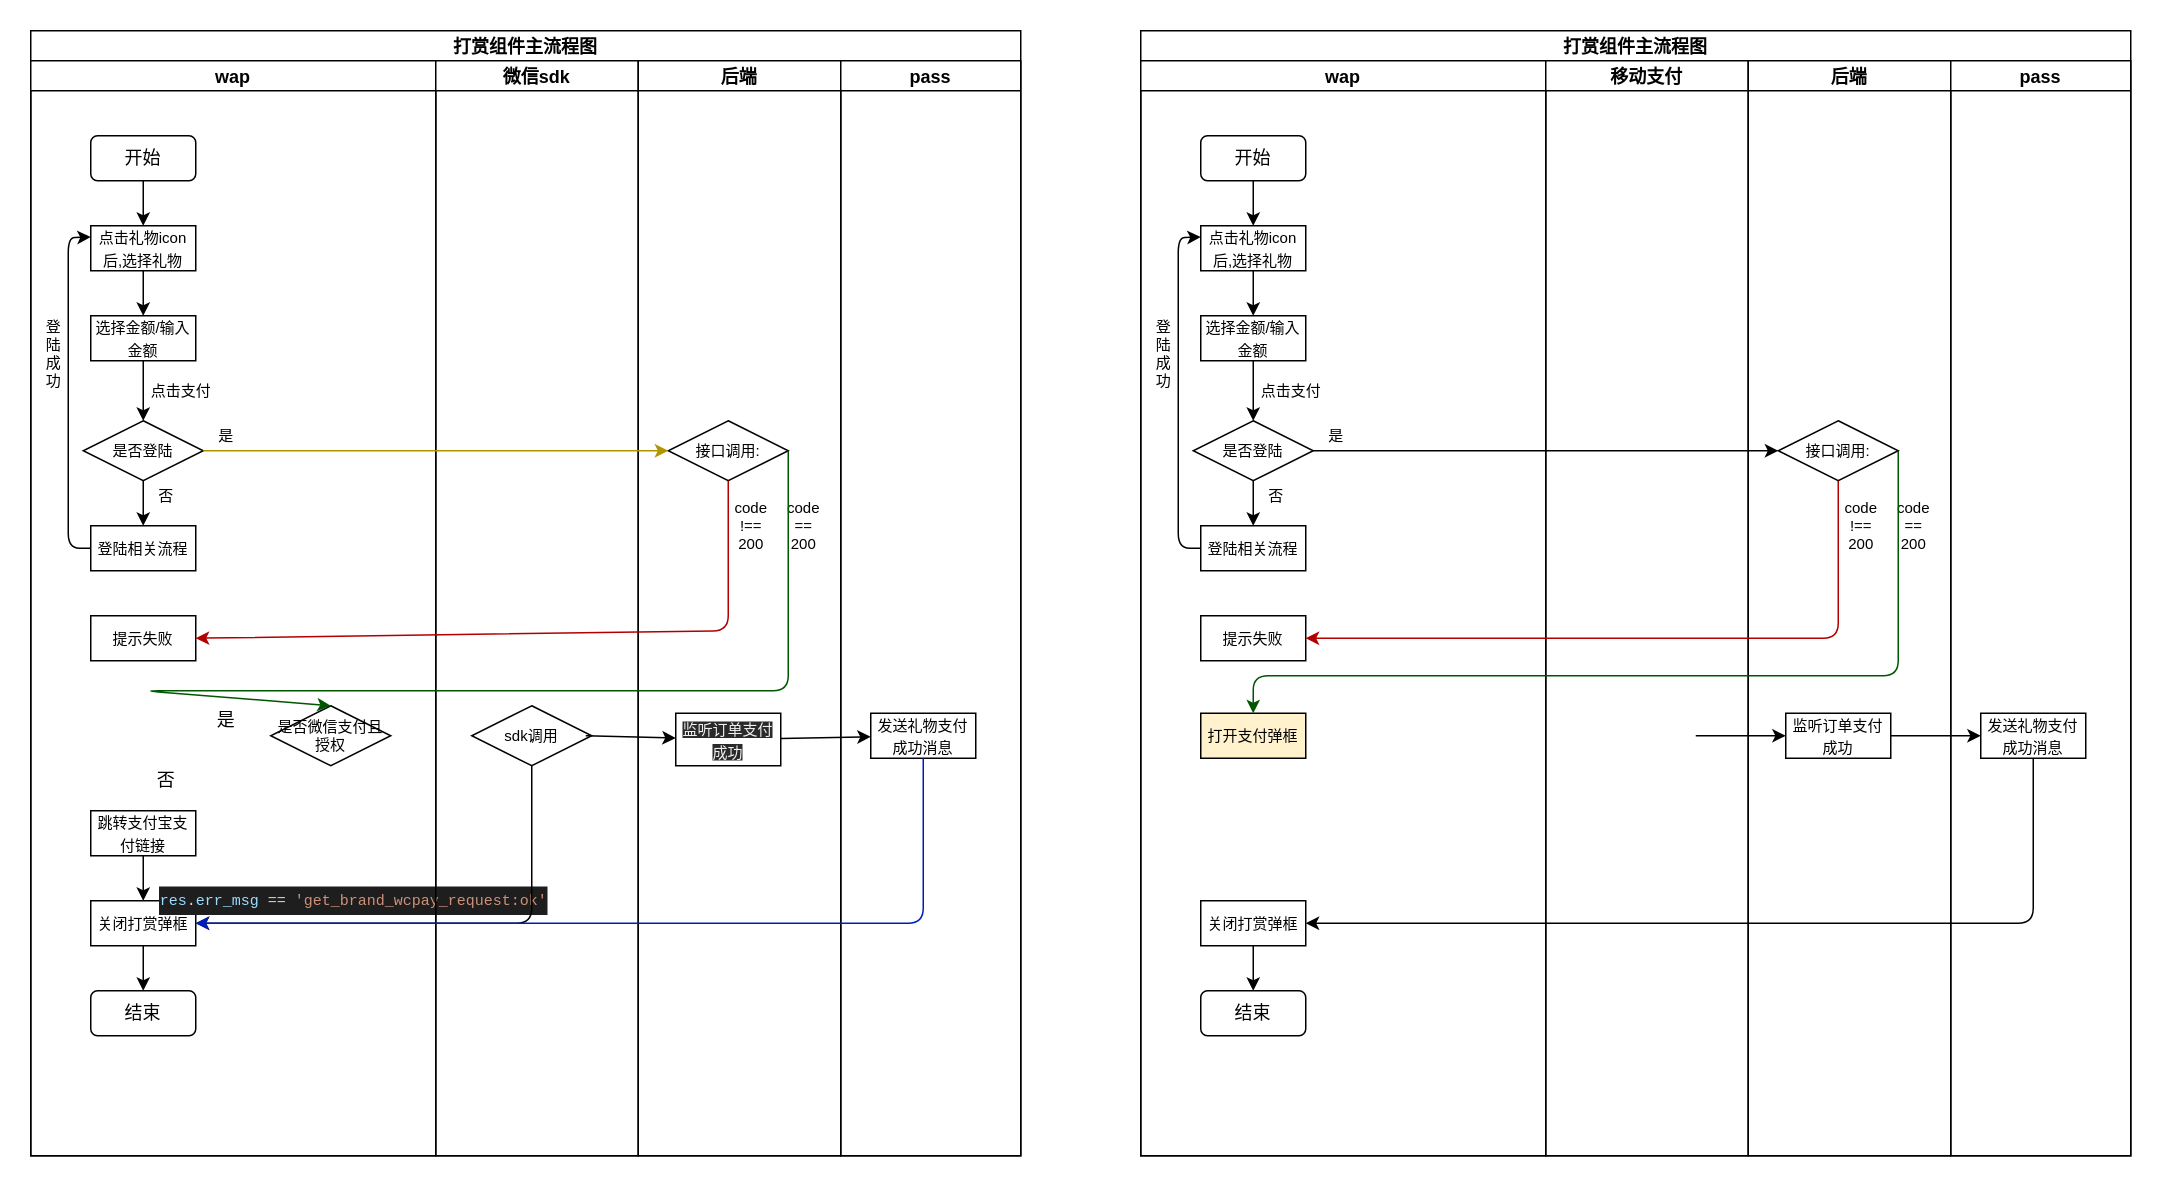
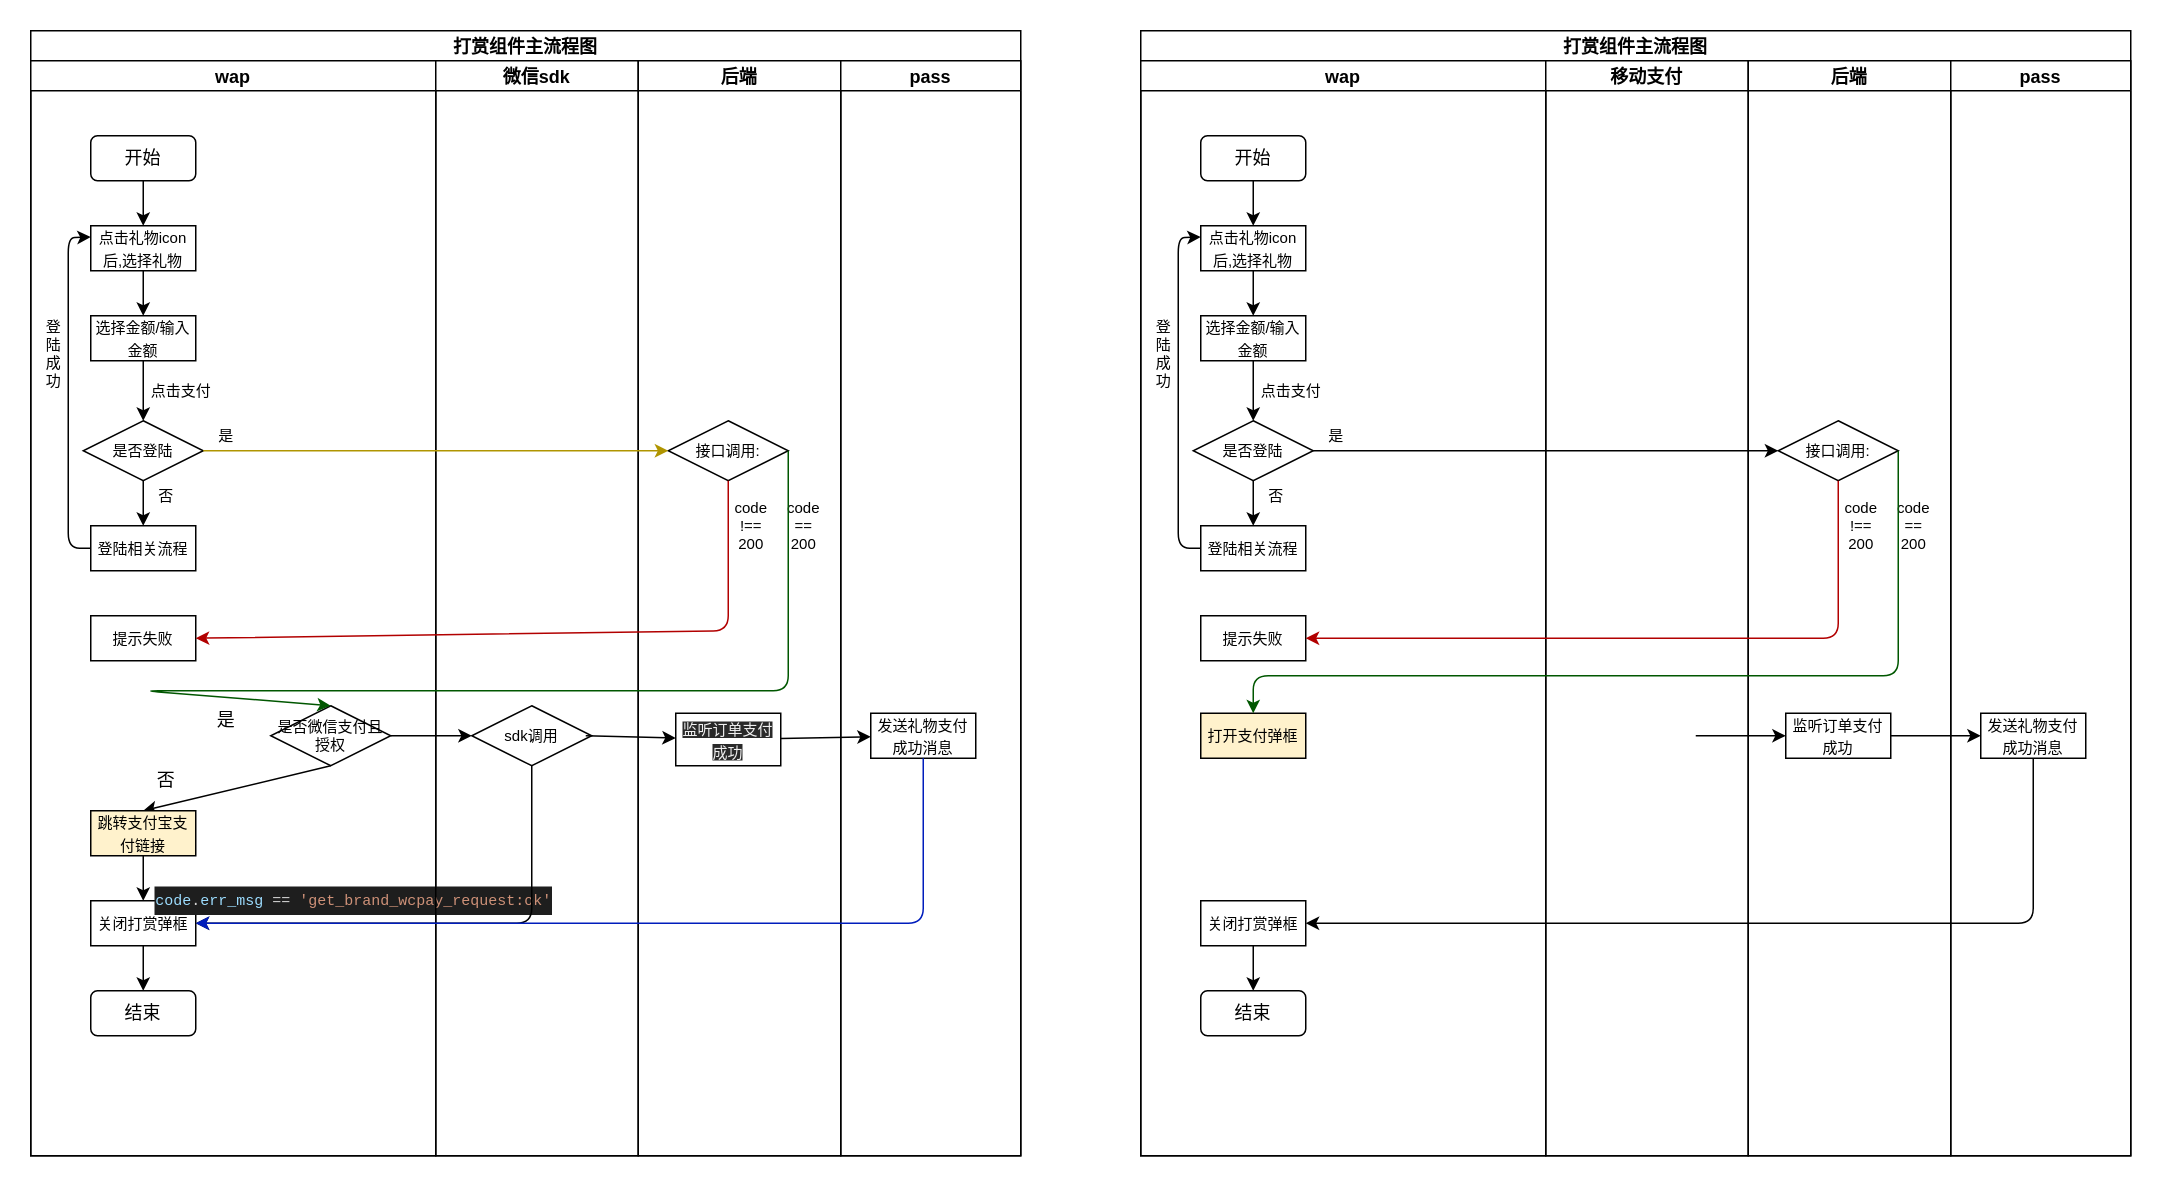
+ <mxCell id="39" value="" style="edgeStyle=none;html=1;entryX=0;entryY=0.5;entryDx=0;entryDy=0;" edge="1" parent="2" source="19" target="28"><mxGeometry relative="1" as="geometry"><mxPoint x="195" y="470" as="targetPoint" /></mxGeometry></mxCell>
+ <mxCell id="18" style="edgeStyle=none;html=1;exitX=0.5;exitY=1;exitDx=0;exitDy=0;entryX=0.5;entryY=0;entryDx=0;entryDy=0;" edge="1" parent="3" source="19" target="24"><mxGeometry relative="1" as="geometry" /></mxCell>
- <mxCell id="24" value="&lt;span style=&quot;font-size: 10px&quot;&gt;跳转支付宝支付链接&lt;/span&gt;" style="rounded=0;whiteSpace=wrap;html=1;" vertex="1" parent="3"><mxGeometry x="40" y="500" width="70" height="30" as="geometry" /></mxCell>
+ <mxCell id="24" value="&lt;span style=&quot;font-size: 10px&quot;&gt;跳转支付宝支付链接&lt;/span&gt;" style="rounded=0;whiteSpace=wrap;html=1;fillColor=#fff2cc;" vertex="1" parent="3"><mxGeometry x="40" y="500" width="70" height="30" as="geometry" /></mxCell>
- <mxCell id="26" value="&lt;div style=&quot;color: rgb(212 , 212 , 212) ; background-color: rgb(30 , 30 , 30) ; font-family: &amp;#34;consolas&amp;#34; , &amp;#34;courier new&amp;#34; , monospace ; line-height: 19px&quot;&gt;&lt;font style=&quot;font-size: 10px&quot;&gt;&lt;span style=&quot;color: rgb(156 , 220 , 254)&quot;&gt;res&lt;/span&gt;.&lt;span style=&quot;color: rgb(156 , 220 , 254)&quot;&gt;err_msg&lt;/span&gt; == &lt;span style=&quot;color: rgb(206 , 145 , 120)&quot;&gt;'get_brand_wcpay_request:ok'&lt;/span&gt;&lt;/font&gt;&lt;/div&gt;" style="text;html=1;align=center;verticalAlign=middle;resizable=0;points=[];autosize=1;strokeColor=none;fillColor=none;" vertex="1" parent="3"><mxGeometry x="90" y="545" width="250" height="30" as="geometry" /></mxCell>
+ <mxCell id="26" value="&lt;div style=&quot;color: rgb(212 , 212 , 212) ; background-color: rgb(30 , 30 , 30) ; font-family: &amp;#34;consolas&amp;#34; , &amp;#34;courier new&amp;#34; , monospace ; line-height: 19px&quot;&gt;&lt;font style=&quot;font-size: 10px&quot;&gt;&lt;span style=&quot;color: rgb(156 , 220 , 254)&quot;&gt;code&lt;/span&gt;.&lt;span style=&quot;color: rgb(156 , 220 , 254)&quot;&gt;err_msg&lt;/span&gt; == &lt;span style=&quot;color: rgb(206 , 145 , 120)&quot;&gt;'get_brand_wcpay_request:ok'&lt;/span&gt;&lt;/font&gt;&lt;/div&gt;" style="text;html=1;align=center;verticalAlign=middle;resizable=0;points=[];autosize=1;strokeColor=none;fillColor=none;" vertex="1" parent="3"><mxGeometry x="90" y="545" width="250" height="30" as="geometry" /></mxCell>
